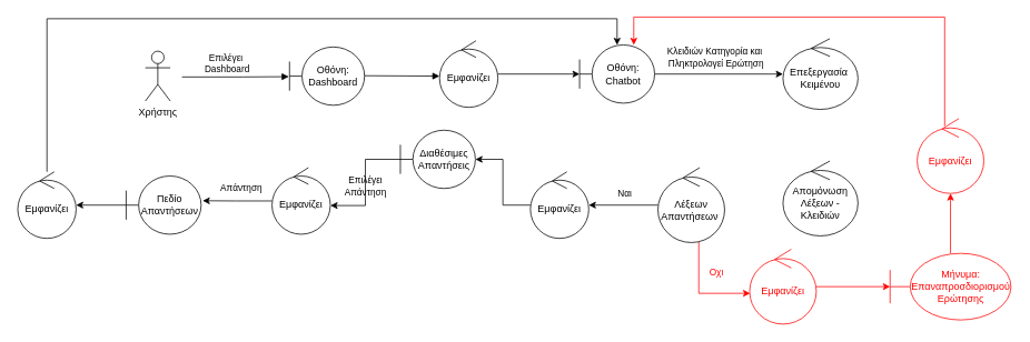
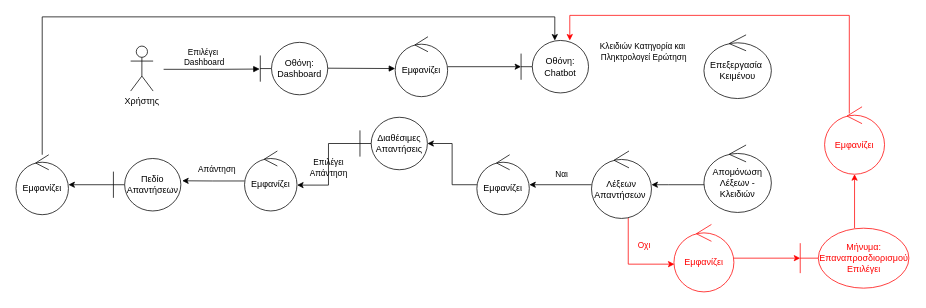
- <mxCell id="8" value="" style="edgeStyle=orthogonalEdgeStyle;rounded=0;orthogonalLoop=1;jettySize=auto;html=1;" parent="1" source="9" target="10" edge="1"><mxGeometry relative="1" as="geometry" /></mxCell>
+ <mxCell id="11" value="" style="edgeStyle=orthogonalEdgeStyle;rounded=0;orthogonalLoop=1;jettySize=auto;html=1;" parent="1" source="12" target="17" edge="1"><mxGeometry relative="1" as="geometry"><Array as="points"><mxPoint x="891" y="246" /><mxPoint x="891" y="246" /></Array></mxGeometry></mxCell>
- <mxCell id="32" value="&lt;font color=&quot;#ff0000&quot;&gt;Μήνυμα:&lt;br&gt;Επαναπροσδιορισμού&lt;br&gt;Ερώτησης&lt;/font&gt;" style="shape=umlBoundary;whiteSpace=wrap;html=1;strokeColor=#FF0000;" parent="1" vertex="1"><mxGeometry x="1066.5" y="304" width="145" height="80" as="geometry" /></mxCell>
+ <mxCell id="32" value="&lt;font color=&quot;#ff0000&quot;&gt;Μήνυμα:&lt;br&gt;Επαναπροσδιορισμού&lt;br&gt;Επιλέγει&lt;/font&gt;" style="shape=umlBoundary;whiteSpace=wrap;html=1;strokeColor=#FF0000;" parent="1" vertex="1"><mxGeometry x="1066.5" y="304" width="145" height="80" as="geometry" /></mxCell>
